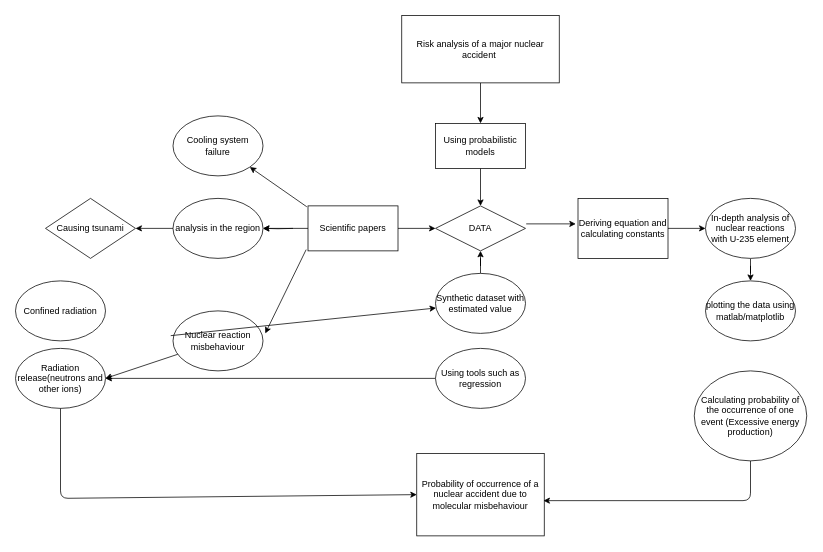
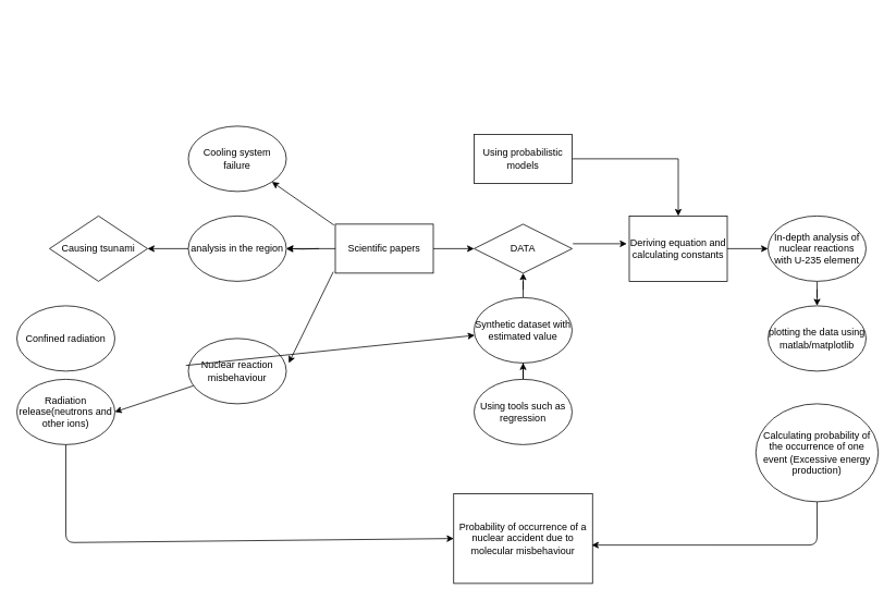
- <mxCell id="3" value="Risk analysis of a major nuclear accident&amp;nbsp;" style="rounded=0;whiteSpace=wrap;html=1;" vertex="1" parent="1"><mxGeometry x="535" y="20" width="210" height="90" as="geometry" /></mxCell>
- <mxCell id="2" style="edgeStyle=orthogonalEdgeStyle;rounded=0;orthogonalLoop=1;jettySize=auto;html=1;exitX=0.5;exitY=1;exitDx=0;exitDy=0;entryX=0.5;entryY=0;entryDx=0;entryDy=0;" edge="1" parent="1" source="3" target="5"><mxGeometry relative="1" as="geometry" /></mxCell>
- <mxCell id="4" style="edgeStyle=orthogonalEdgeStyle;rounded=0;orthogonalLoop=1;jettySize=auto;html=1;entryX=0.5;entryY=0;entryDx=0;entryDy=0;" edge="1" parent="1" source="5" target="6"><mxGeometry relative="1" as="geometry" /></mxCell>
+ <mxCell id="4" style="edgeStyle=orthogonalEdgeStyle;rounded=0;orthogonalLoop=1;jettySize=auto;html=1;" edge="1" parent="1" source="5" target="10"><mxGeometry relative="1" as="geometry" /></mxCell>
- <mxCell id="24" value="" style="edgeStyle=orthogonalEdgeStyle;rounded=0;orthogonalLoop=1;jettySize=auto;html=1;" edge="1" parent="1" source="25" target="26"><mxGeometry relative="1" as="geometry" /></mxCell>
+ <mxCell id="24" value="" style="edgeStyle=orthogonalEdgeStyle;rounded=0;orthogonalLoop=1;jettySize=auto;html=1;" edge="1" parent="1" source="25" target="23"><mxGeometry relative="1" as="geometry" /></mxCell>
